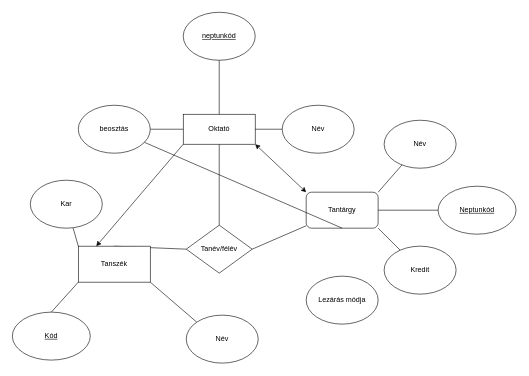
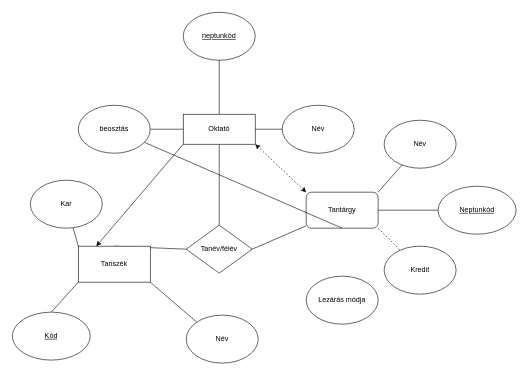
- <mxCell id="30" value="" style="endArrow=classic;startArrow=classic;html=1;rounded=0;entryX=1;entryY=1;entryDx=0;entryDy=0;exitX=0;exitY=0;exitDx=0;exitDy=0;" edge="1" parent="1" source="20" target="12"><mxGeometry width="50" height="50" relative="1" as="geometry"><mxPoint x="360" y="310" as="sourcePoint" /><mxPoint x="410" y="260" as="targetPoint" /></mxGeometry></mxCell>
+ <mxCell id="30" value="" style="endArrow=classic;startArrow=classic;html=1;rounded=0;entryX=1;entryY=1;entryDx=0;entryDy=0;exitX=0;exitY=0;exitDx=0;exitDy=0;dashed=1;" edge="1" parent="1" source="20" target="12"><mxGeometry width="50" height="50" relative="1" as="geometry"><mxPoint x="360" y="310" as="sourcePoint" /><mxPoint x="410" y="260" as="targetPoint" /></mxGeometry></mxCell>
- <mxCell id="25" value="" style="endArrow=none;html=1;rounded=0;exitX=1;exitY=1;exitDx=0;exitDy=0;" edge="1" parent="1" source="20" target="26"><mxGeometry width="50" height="50" relative="1" as="geometry"><mxPoint x="360" y="310" as="sourcePoint" /><mxPoint x="700" y="430" as="targetPoint" /></mxGeometry></mxCell>
+ <mxCell id="25" value="" style="endArrow=none;html=1;rounded=0;exitX=1;exitY=1;exitDx=0;exitDy=0;dashed=1;" edge="1" parent="1" source="20" target="26"><mxGeometry width="50" height="50" relative="1" as="geometry"><mxPoint x="360" y="310" as="sourcePoint" /><mxPoint x="700" y="430" as="targetPoint" /></mxGeometry></mxCell>
